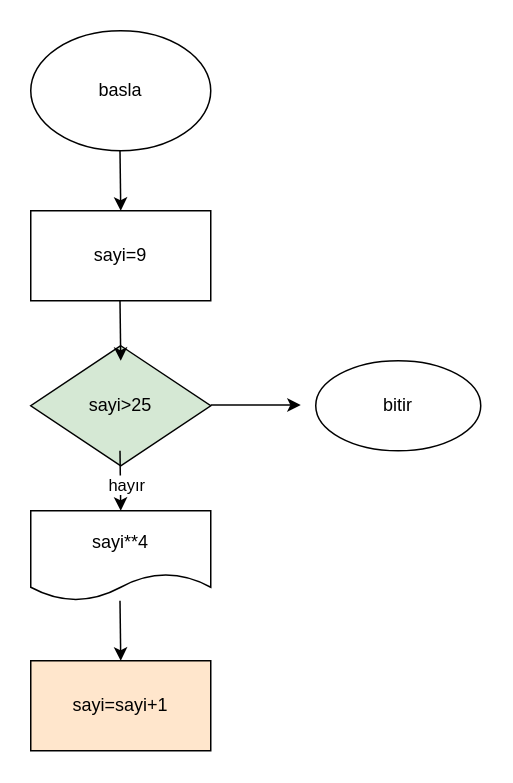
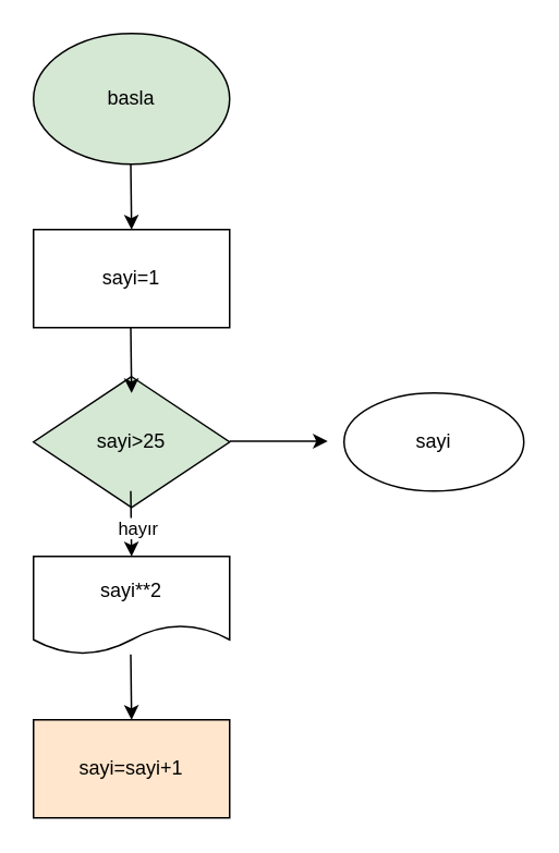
- <mxCell id="2" value="basla" style="ellipse;whiteSpace=wrap;html=1;" vertex="1" parent="1"><mxGeometry x="20" y="20" width="120" height="80" as="geometry" /></mxCell>
+ <mxCell id="2" value="basla" style="ellipse;whiteSpace=wrap;html=1;fillColor=#d5e8d4;" vertex="1" parent="1"><mxGeometry x="20" y="20" width="120" height="80" as="geometry" /></mxCell>
- <mxCell id="4" value="sayi=9" style="rounded=0;whiteSpace=wrap;html=1;" vertex="1" parent="1"><mxGeometry x="20" y="140" width="120" height="60" as="geometry" /></mxCell>
+ <mxCell id="4" value="sayi=1" style="rounded=0;whiteSpace=wrap;html=1;" vertex="1" parent="1"><mxGeometry x="20" y="140" width="120" height="60" as="geometry" /></mxCell>
- <mxCell id="12" value="bitir" style="ellipse;whiteSpace=wrap;html=1;" vertex="1" parent="1"><mxGeometry x="210" y="240" width="110" height="60" as="geometry" /></mxCell>
+ <mxCell id="12" value="sayi" style="ellipse;whiteSpace=wrap;html=1;" vertex="1" parent="1"><mxGeometry x="210" y="240" width="110" height="60" as="geometry" /></mxCell>
- <mxCell id="7" value="sayi**4" style="shape=document;whiteSpace=wrap;html=1;boundedLbl=1;" vertex="1" parent="1"><mxGeometry x="20" y="340" width="120" height="60" as="geometry" /></mxCell>
+ <mxCell id="7" value="sayi**2" style="shape=document;whiteSpace=wrap;html=1;boundedLbl=1;" vertex="1" parent="1"><mxGeometry x="20" y="340" width="120" height="60" as="geometry" /></mxCell>
